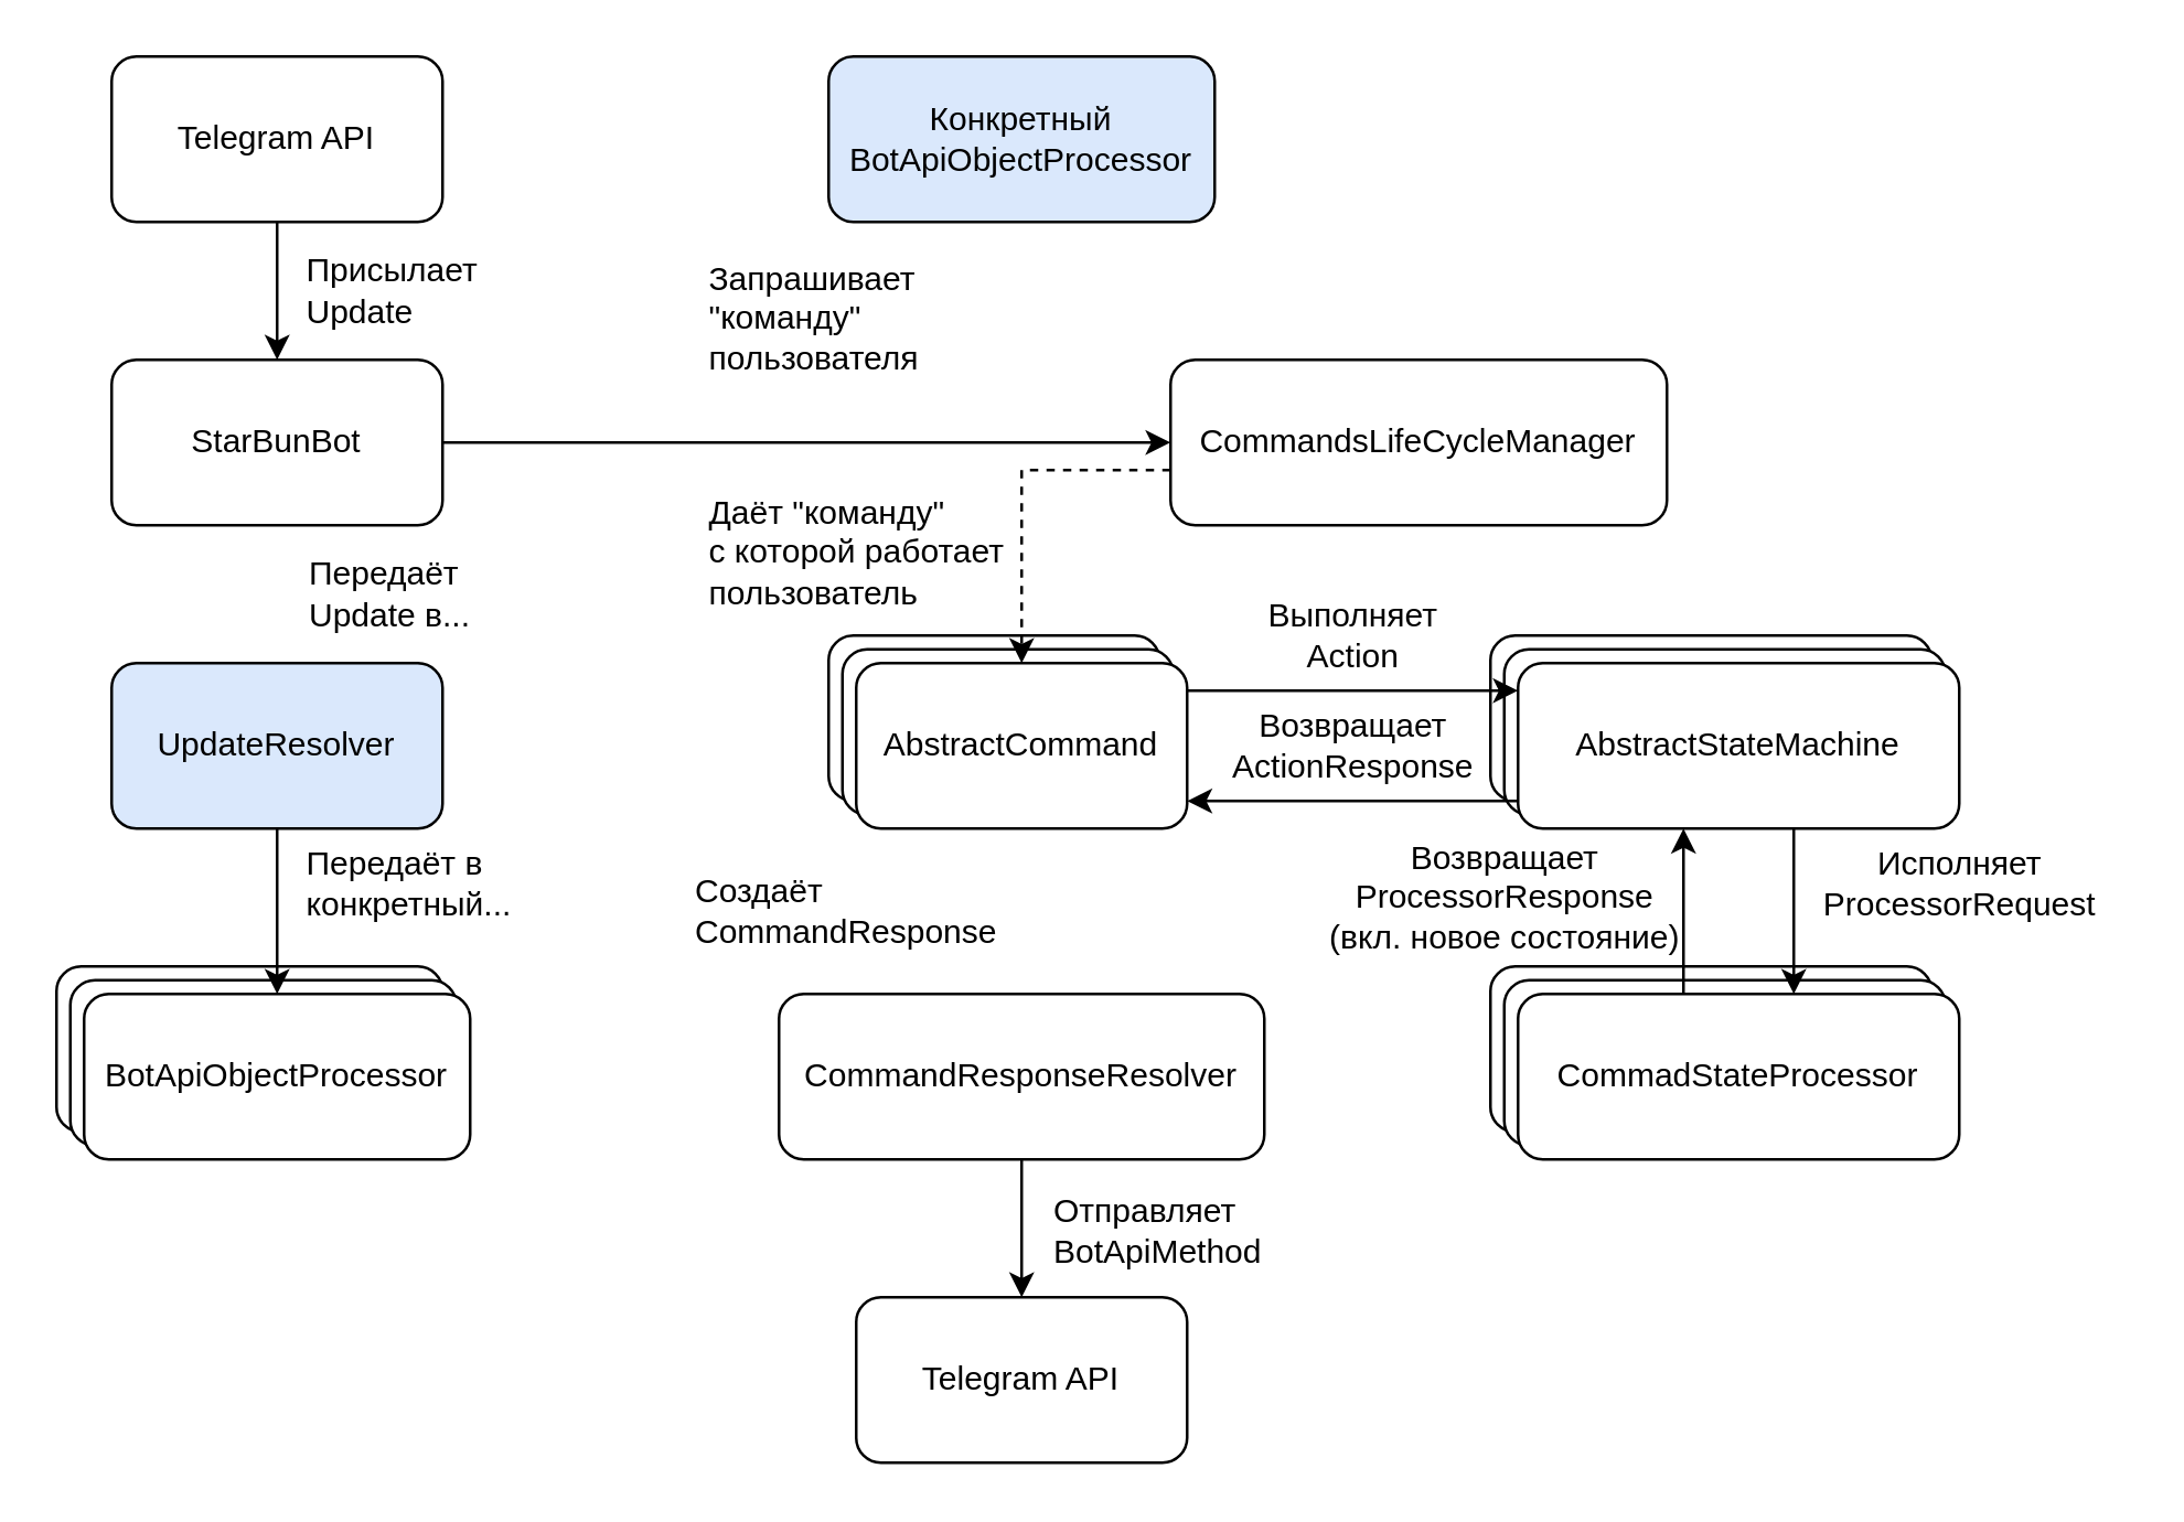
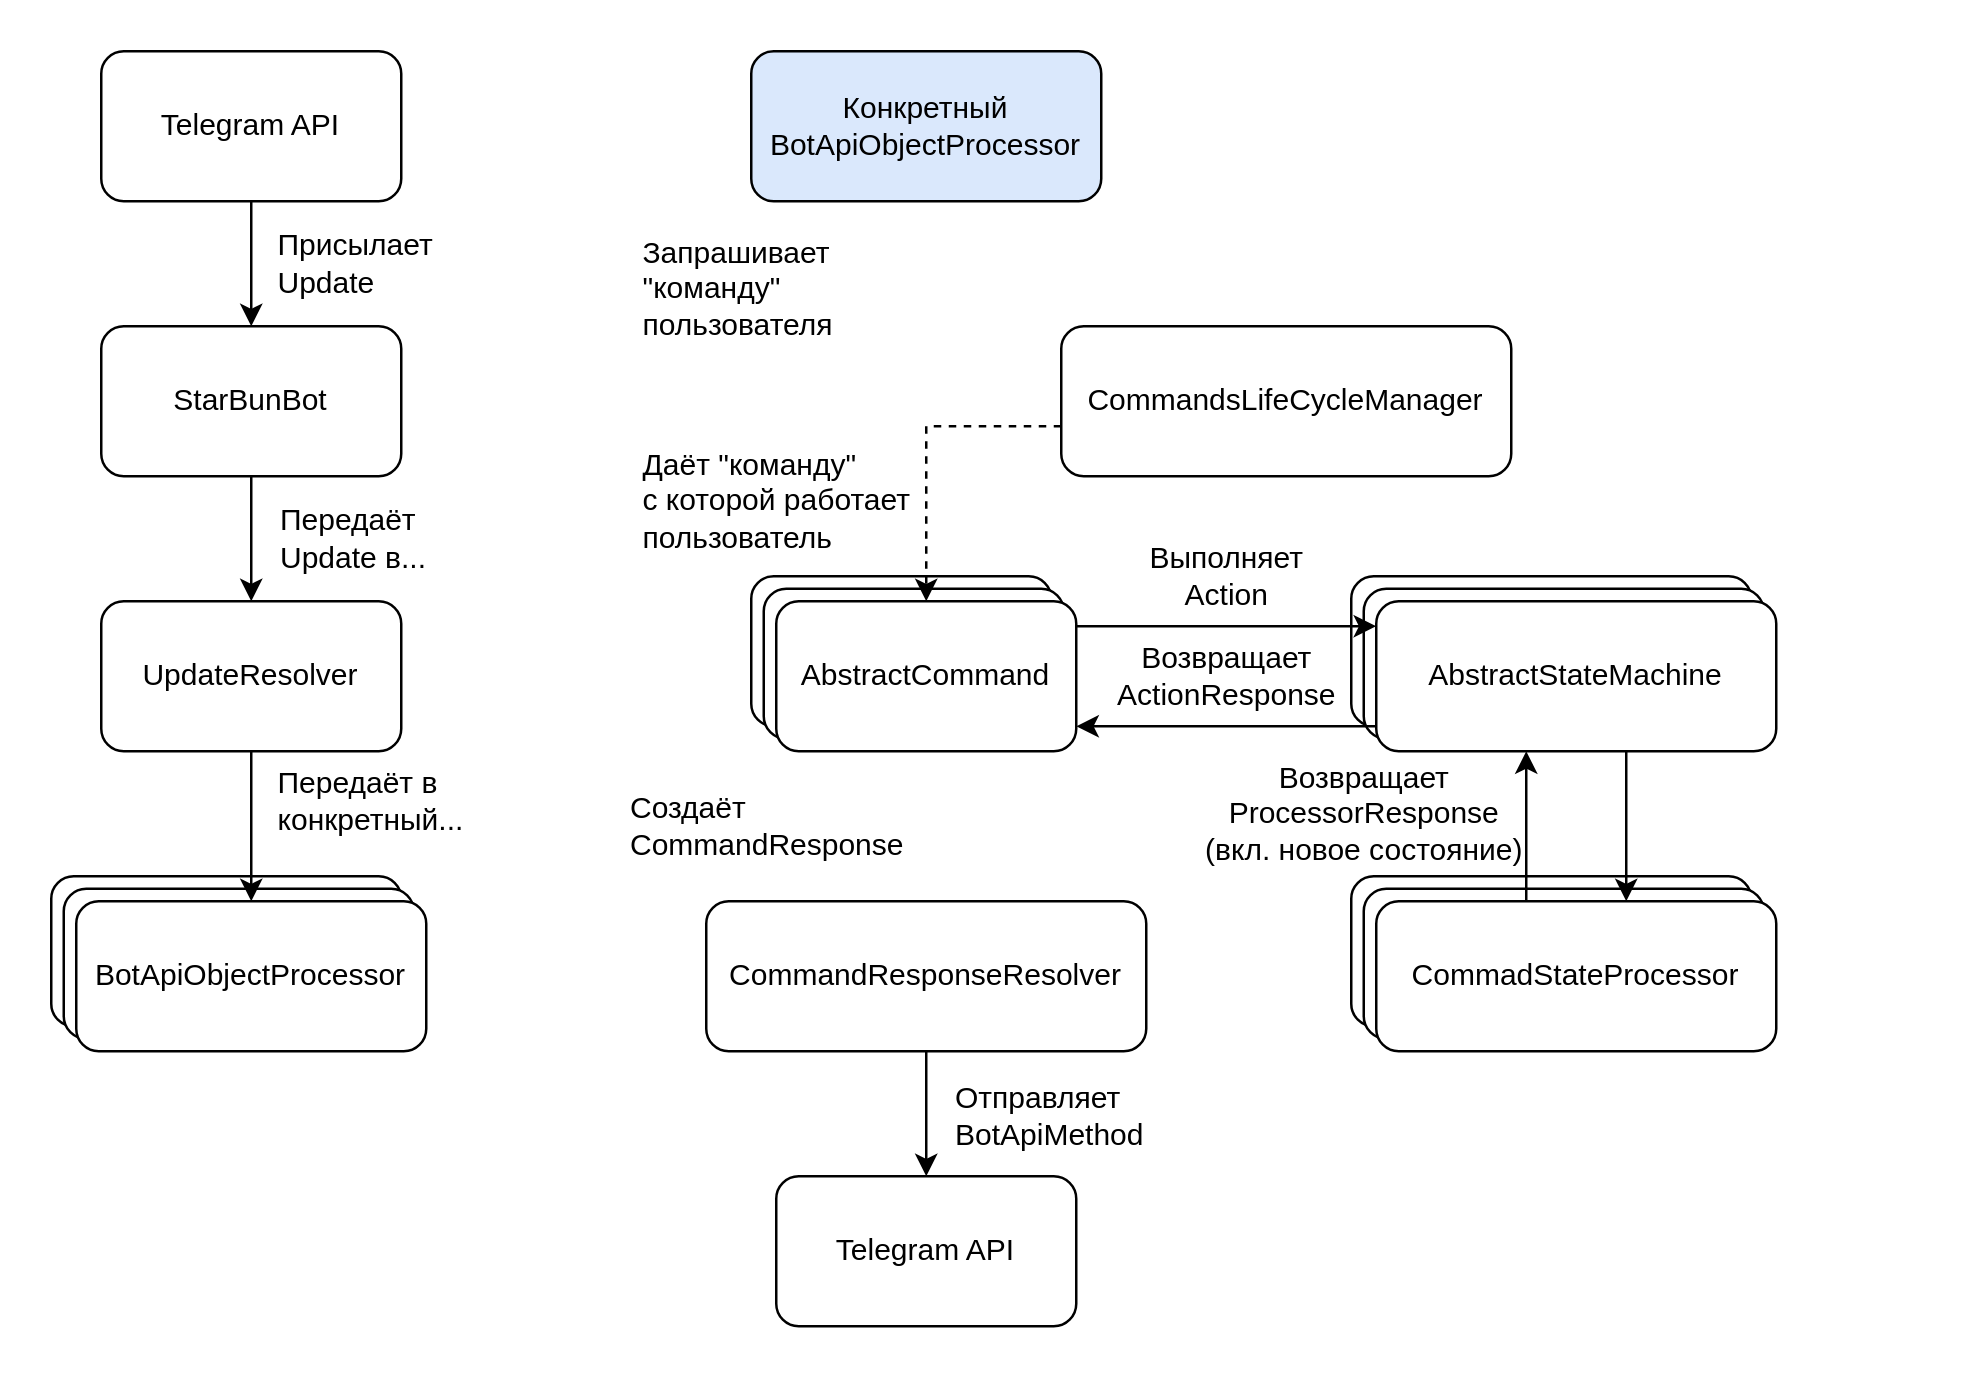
- <mxCell id="4" style="edgeStyle=orthogonalEdgeStyle;rounded=0;orthogonalLoop=1;jettySize=auto;html=1;" parent="1" source="5" target="17" edge="1"><mxGeometry relative="1" as="geometry" /></mxCell>
+ <mxCell id="4" style="edgeStyle=orthogonalEdgeStyle;rounded=0;orthogonalLoop=1;jettySize=auto;html=1;" parent="1" source="5" target="6" edge="1"><mxGeometry relative="1" as="geometry" /></mxCell>
- <mxCell id="6" value="UpdateResolver" style="rounded=1;whiteSpace=wrap;html=1;fillColor=#dae8fc;" parent="1" vertex="1"><mxGeometry x="40" y="240" width="120" height="60" as="geometry" /></mxCell>
+ <mxCell id="6" value="UpdateResolver" style="rounded=1;whiteSpace=wrap;html=1;" parent="1" vertex="1"><mxGeometry x="40" y="240" width="120" height="60" as="geometry" /></mxCell>
- <mxCell id="24" value="Исполняет&lt;br&gt;ProcessorRequest" style="text;html=1;align=center;verticalAlign=middle;resizable=0;points=[];autosize=1;strokeColor=none;fillColor=none;" parent="1" vertex="1"><mxGeometry x="650" y="300" width="120" height="40" as="geometry" /></mxCell>
